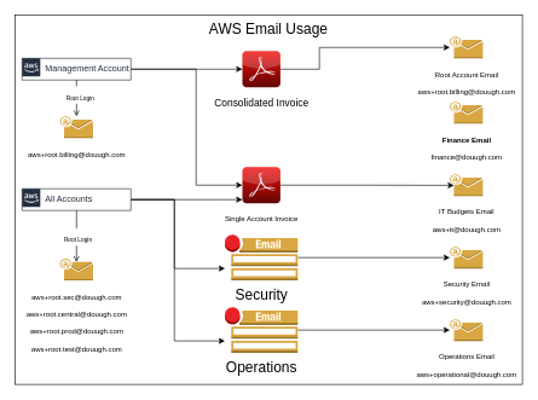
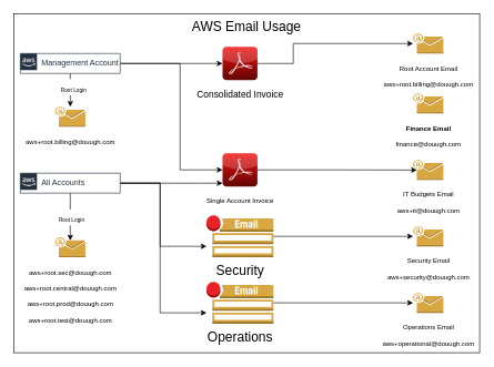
- <mxCell id="3" value="" style="edgeStyle=orthogonalEdgeStyle;rounded=0;orthogonalLoop=1;jettySize=auto;html=1;fontSize=20;endArrow=open;" edge="1" parent="1" source="7" target="8"><mxGeometry relative="1" as="geometry" /></mxCell>
+ <mxCell id="3" value="" style="edgeStyle=orthogonalEdgeStyle;rounded=0;orthogonalLoop=1;jettySize=auto;html=1;fontSize=20;" edge="1" parent="1" source="7" target="8"><mxGeometry relative="1" as="geometry" /></mxCell>
- <mxCell id="25" style="edgeStyle=orthogonalEdgeStyle;rounded=0;orthogonalLoop=1;jettySize=auto;html=1;entryX=0.5;entryY=0.155;entryDx=0;entryDy=0;entryPerimeter=0;fontSize=20;endArrow=open;" edge="1" parent="1" source="27" target="28"><mxGeometry relative="1" as="geometry" /></mxCell>
+ <mxCell id="25" style="edgeStyle=orthogonalEdgeStyle;rounded=0;orthogonalLoop=1;jettySize=auto;html=1;entryX=0.5;entryY=0.155;entryDx=0;entryDy=0;entryPerimeter=0;fontSize=20;" edge="1" parent="1" source="27" target="28"><mxGeometry relative="1" as="geometry" /></mxCell>
